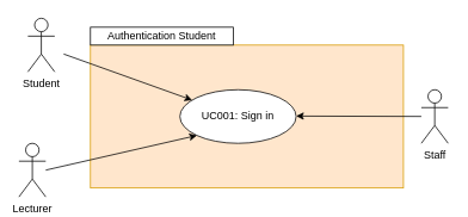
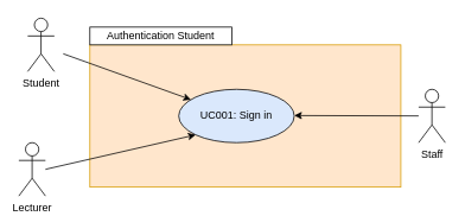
- <mxCell id="6" value="UC001: Sign in" style="ellipse;whiteSpace=wrap;html=1;align=center;newEdgeStyle={&quot;edgeStyle&quot;:&quot;entityRelationEdgeStyle&quot;,&quot;startArrow&quot;:&quot;none&quot;,&quot;endArrow&quot;:&quot;none&quot;,&quot;segment&quot;:10,&quot;curved&quot;:1,&quot;sourcePerimeterSpacing&quot;:0,&quot;targetPerimeterSpacing&quot;:0};treeFolding=1;treeMoving=1;" vertex="1" parent="1"><mxGeometry x="200" y="100" width="130" height="60" as="geometry" /></mxCell>
+ <mxCell id="6" value="UC001: Sign in" style="ellipse;whiteSpace=wrap;html=1;align=center;newEdgeStyle={&quot;edgeStyle&quot;:&quot;entityRelationEdgeStyle&quot;,&quot;startArrow&quot;:&quot;none&quot;,&quot;endArrow&quot;:&quot;none&quot;,&quot;segment&quot;:10,&quot;curved&quot;:1,&quot;sourcePerimeterSpacing&quot;:0,&quot;targetPerimeterSpacing&quot;:0};treeFolding=1;treeMoving=1;fillColor=#dae8fc;" vertex="1" parent="1"><mxGeometry x="200" y="100" width="130" height="60" as="geometry" /></mxCell>
